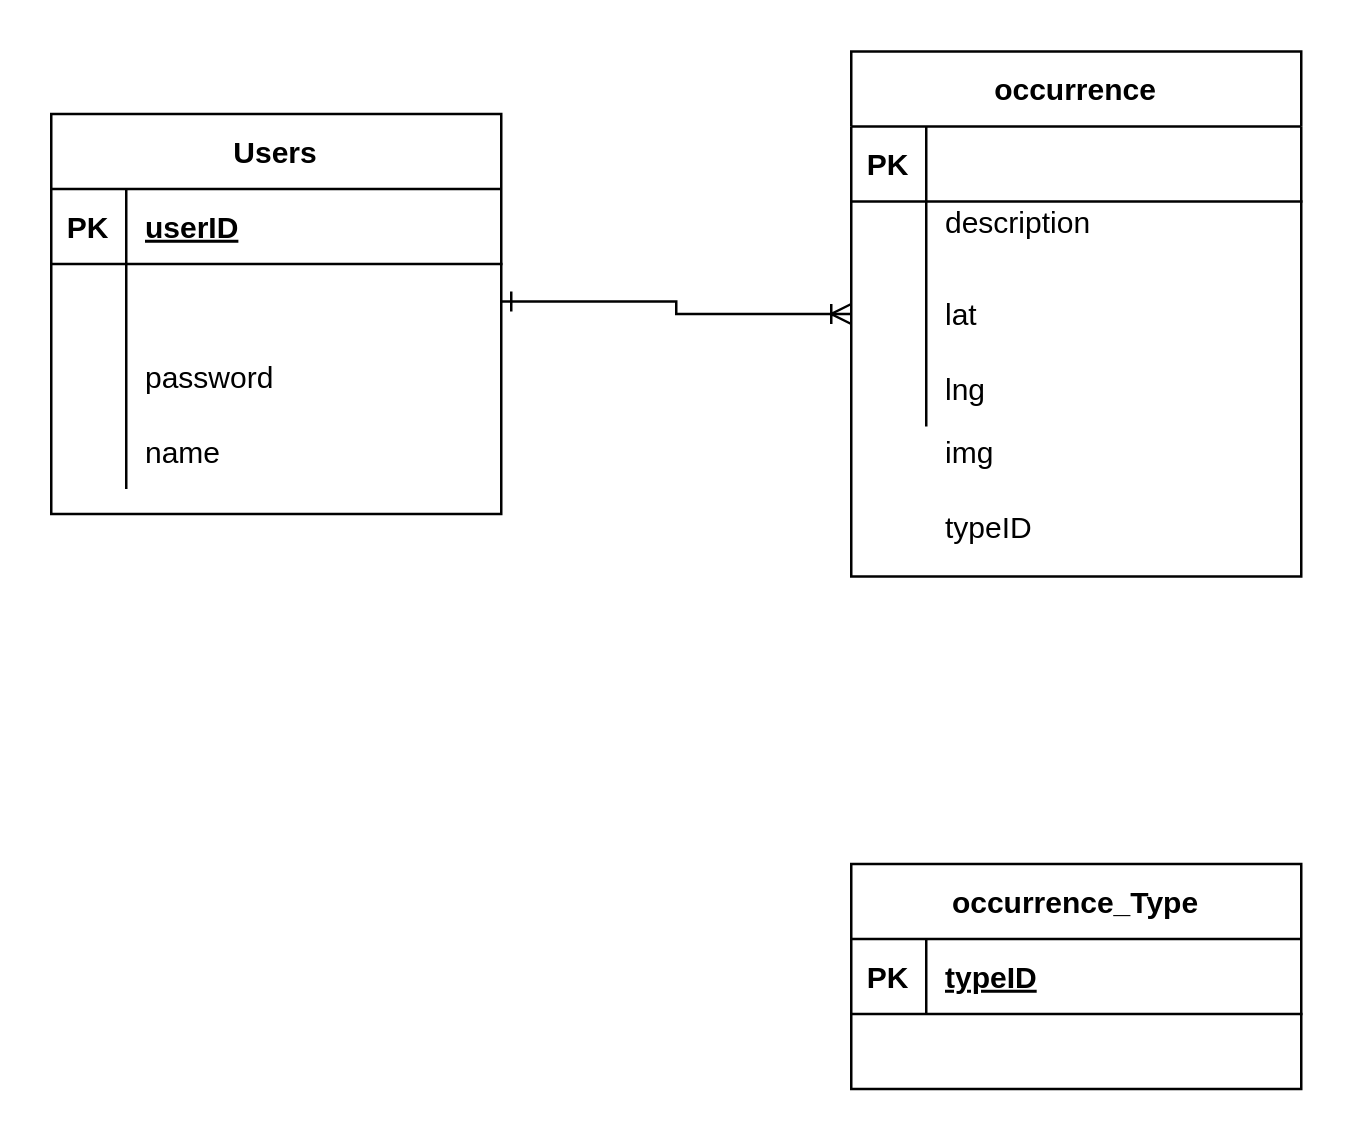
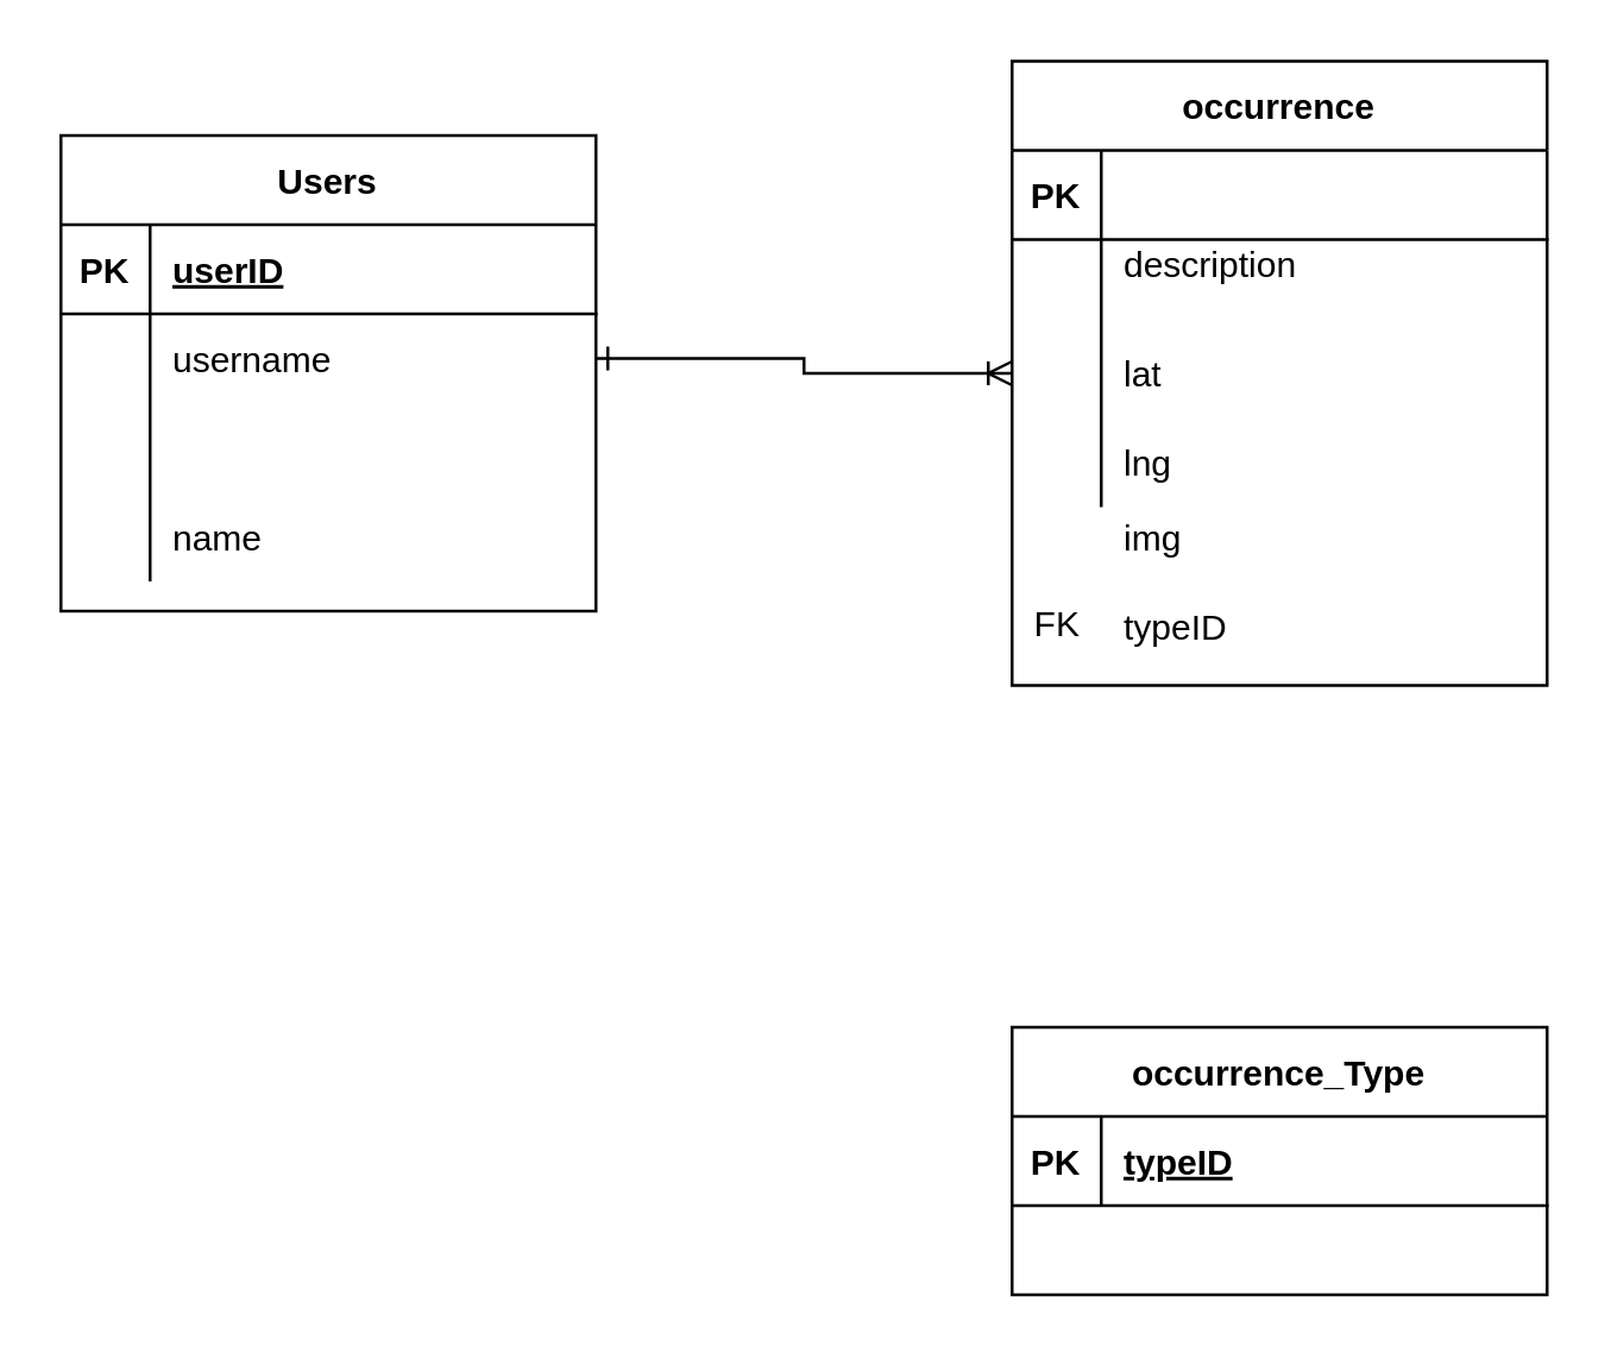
+ <mxCell id="8" value="username" style="shape=partialRectangle;connectable=0;fillColor=none;top=0;left=0;bottom=0;right=0;align=left;spacingLeft=6;overflow=hidden;" parent="6" vertex="1"><mxGeometry x="30" width="150" height="30" as="geometry" /></mxCell>
- <mxCell id="11" value="password" style="shape=partialRectangle;connectable=0;fillColor=none;top=0;left=0;bottom=0;right=0;align=left;spacingLeft=6;overflow=hidden;" parent="9" vertex="1"><mxGeometry x="30" width="150" height="30" as="geometry" /></mxCell>
+ <mxCell id="35" value="FK" style="text;html=1;align=center;verticalAlign=middle;resizable=0;points=[];autosize=1;" parent="1" vertex="1"><mxGeometry x="340" y="200" width="30" height="20" as="geometry" /></mxCell>
